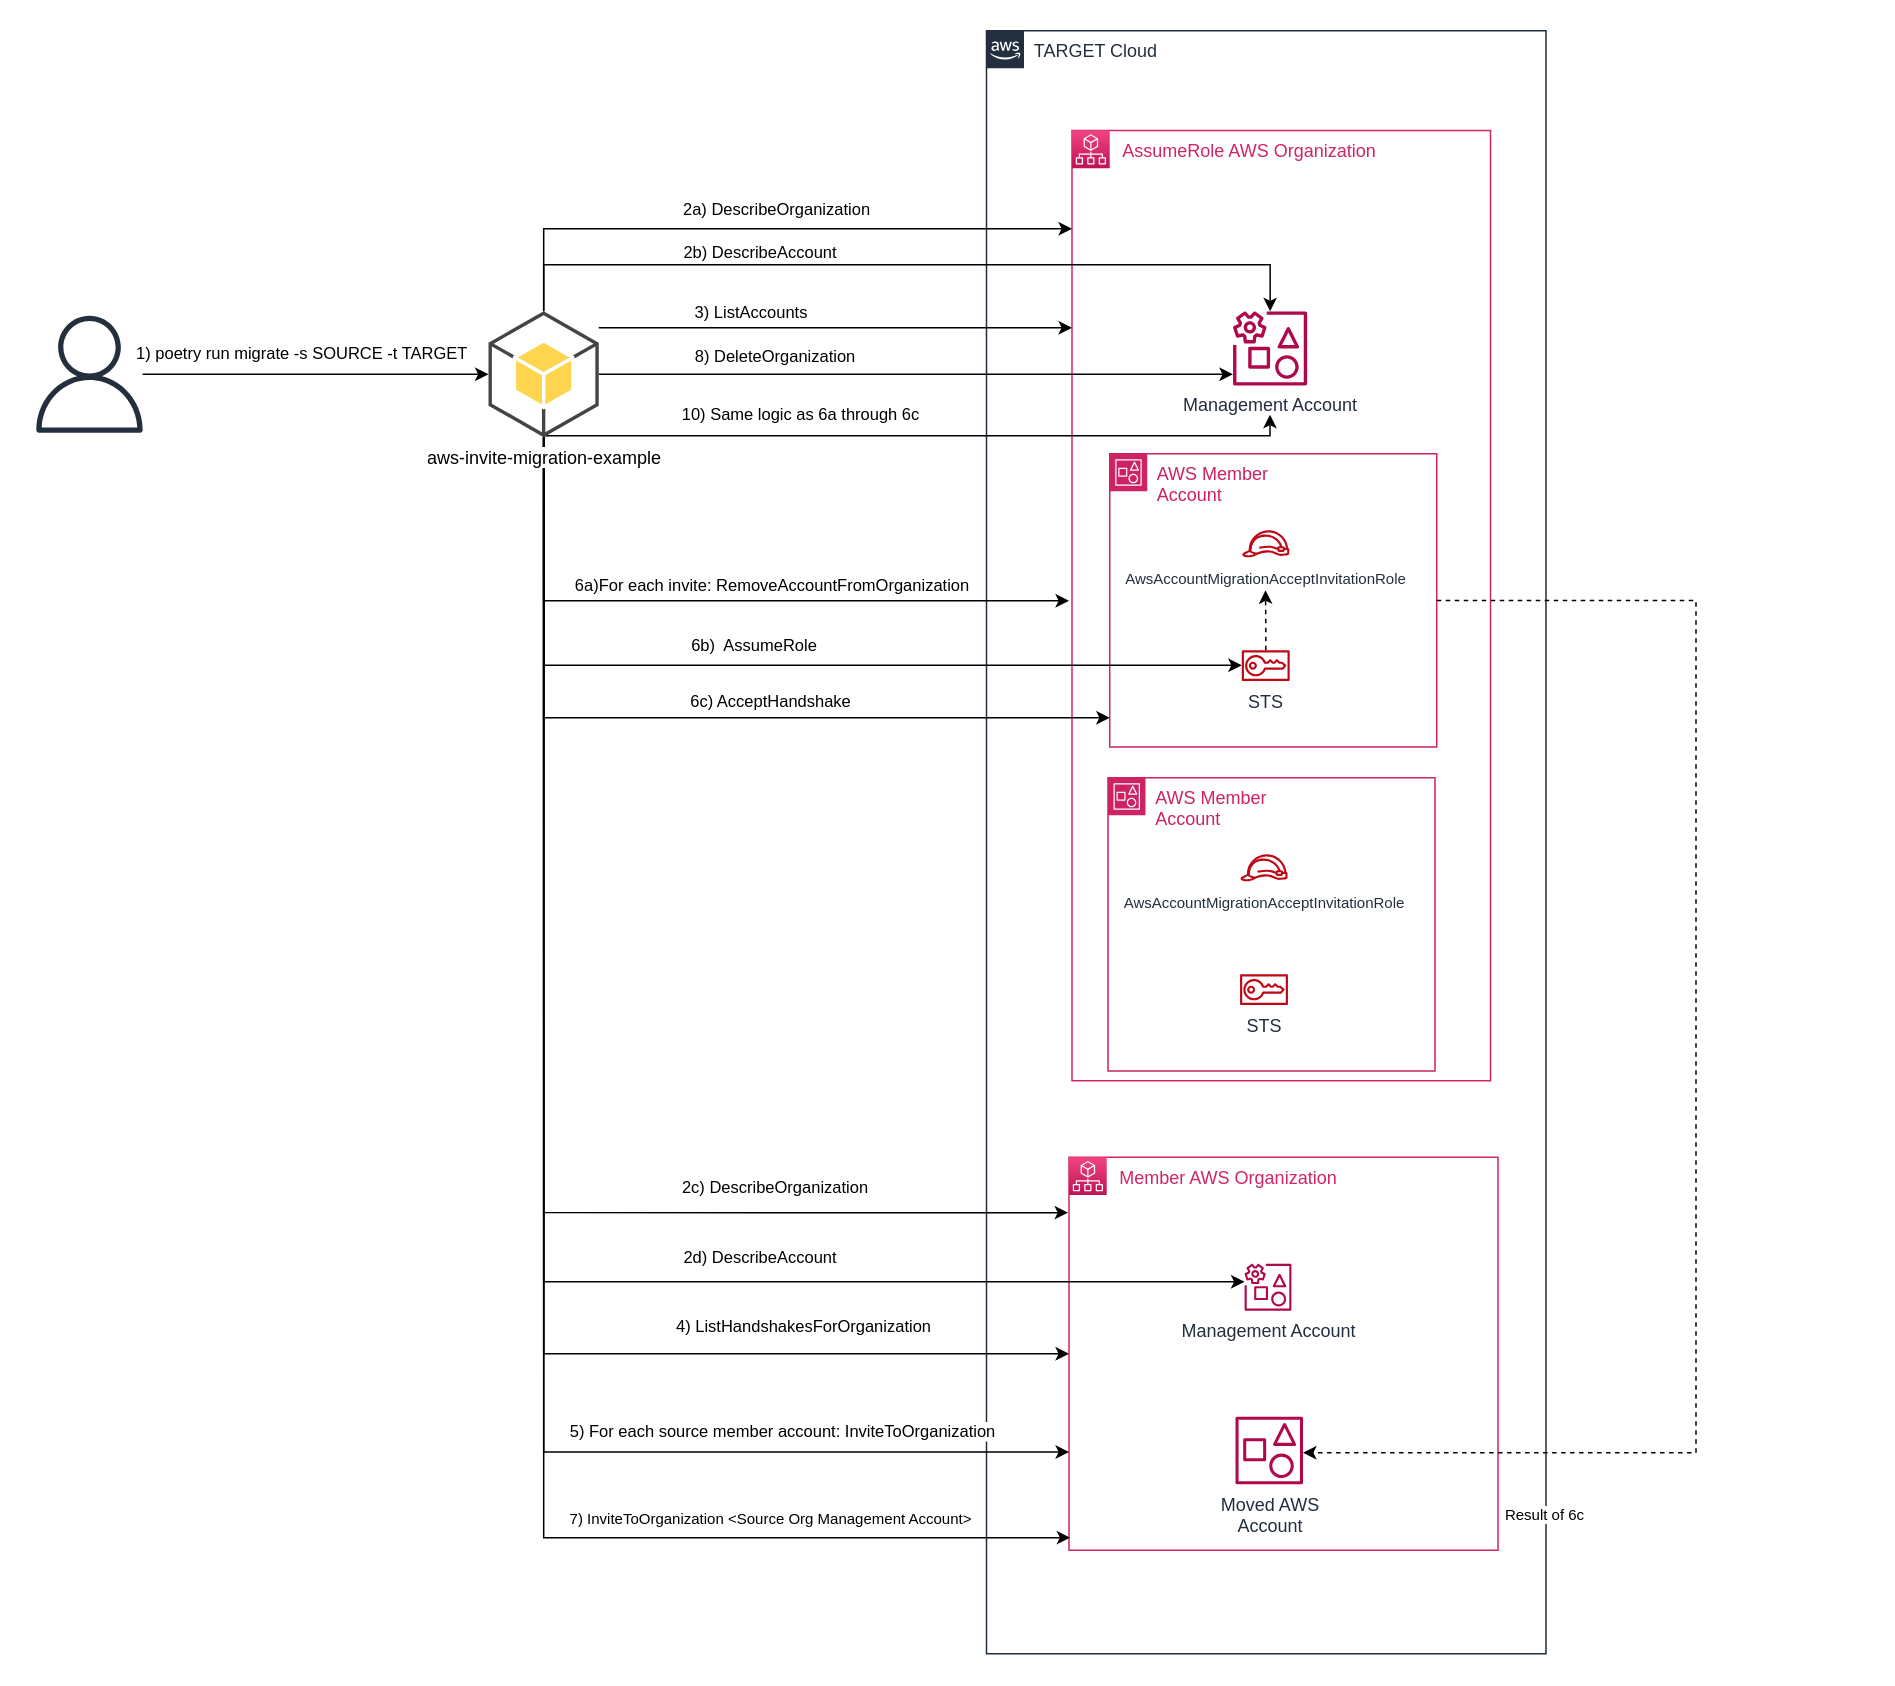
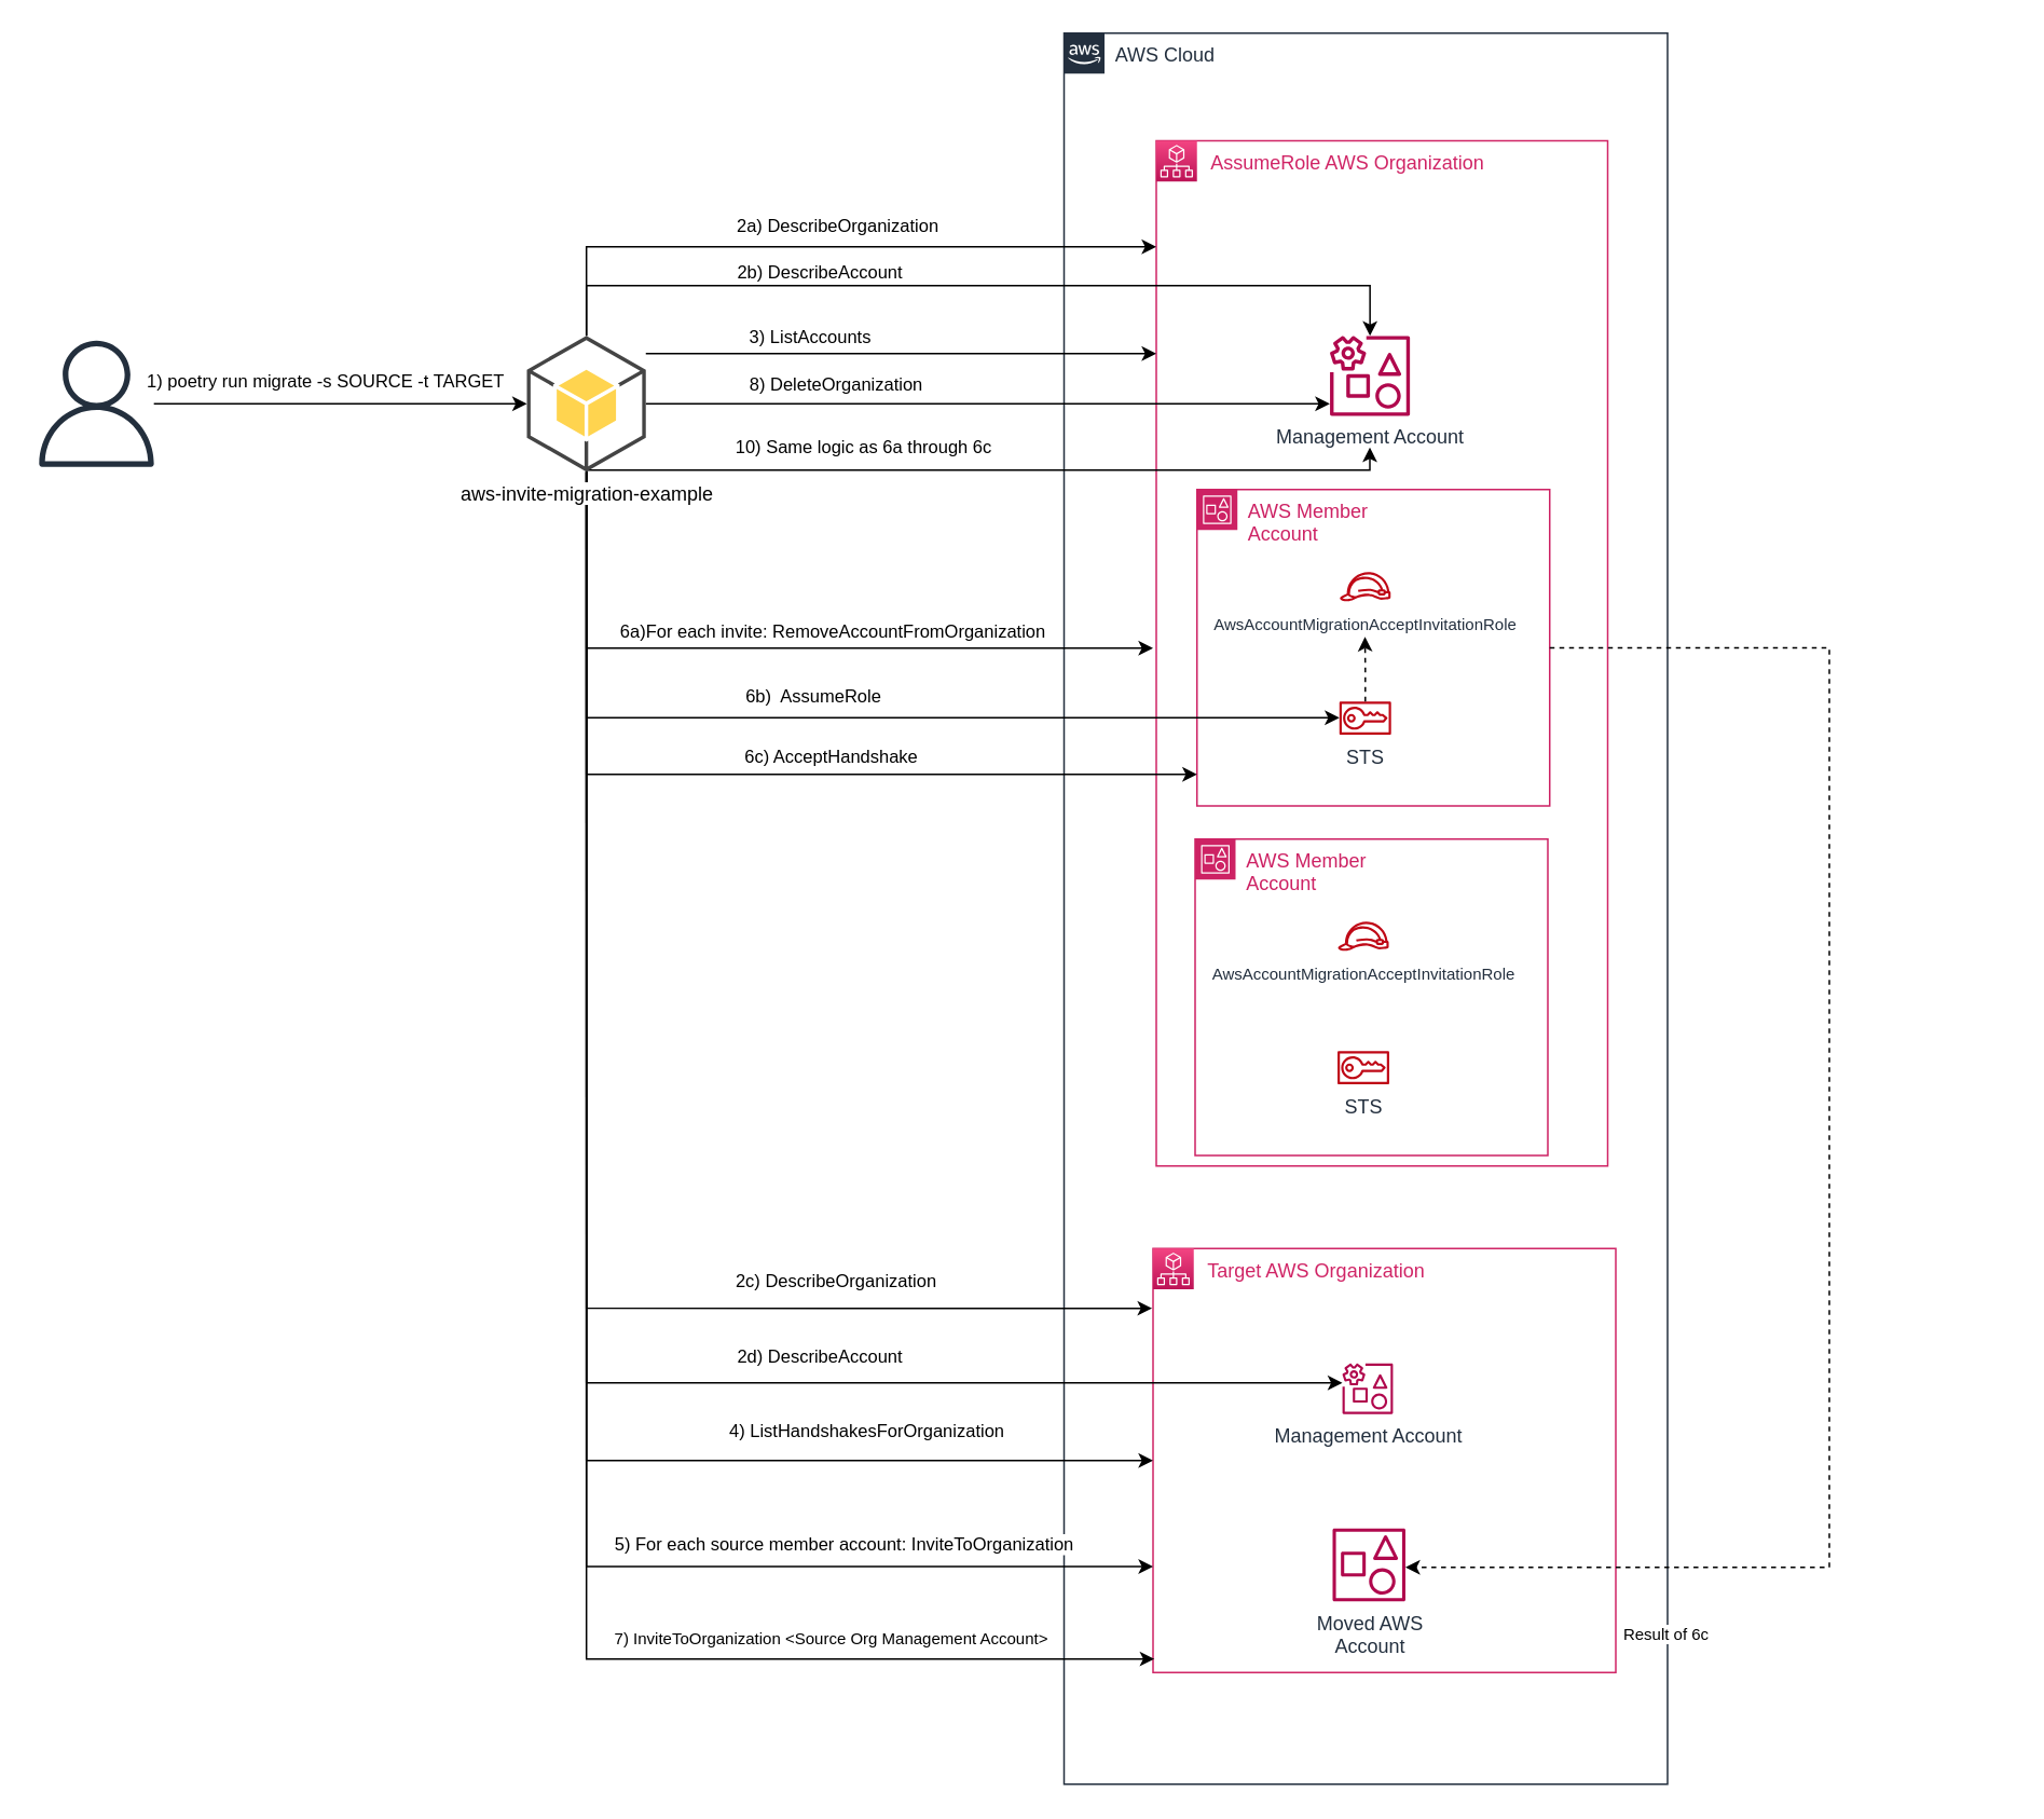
- <mxCell id="2" value="TARGET Cloud" style="points=[[0,0],[0.25,0],[0.5,0],[0.75,0],[1,0],[1,0.25],[1,0.5],[1,0.75],[1,1],[0.75,1],[0.5,1],[0.25,1],[0,1],[0,0.75],[0,0.5],[0,0.25]];outlineConnect=0;gradientColor=none;html=1;whiteSpace=wrap;fontSize=12;fontStyle=0;container=1;pointerEvents=0;collapsible=0;recursiveResize=0;shape=mxgraph.aws4.group;grIcon=mxgraph.aws4.group_aws_cloud_alt;strokeColor=#232F3E;fillColor=none;verticalAlign=top;align=left;spacingLeft=30;fontColor=#232F3E;dashed=0;" vertex="1" parent="1"><mxGeometry x="657" y="20" width="373" height="1082" as="geometry" /></mxCell>
+ <mxCell id="2" value="AWS Cloud" style="points=[[0,0],[0.25,0],[0.5,0],[0.75,0],[1,0],[1,0.25],[1,0.5],[1,0.75],[1,1],[0.75,1],[0.5,1],[0.25,1],[0,1],[0,0.75],[0,0.5],[0,0.25]];outlineConnect=0;gradientColor=none;html=1;whiteSpace=wrap;fontSize=12;fontStyle=0;container=1;pointerEvents=0;collapsible=0;recursiveResize=0;shape=mxgraph.aws4.group;grIcon=mxgraph.aws4.group_aws_cloud_alt;strokeColor=#232F3E;fillColor=none;verticalAlign=top;align=left;spacingLeft=30;fontColor=#232F3E;dashed=0;" vertex="1" parent="1"><mxGeometry x="657" y="20" width="373" height="1082" as="geometry" /></mxCell>
- <mxCell id="13" value="Member AWS Organization" style="fillColor=none;strokeColor=#D02566;verticalAlign=top;fontStyle=0;fontColor=#D02566;align=left;spacingLeft=32;recursiveResize=0;container=0;expand=1;imageAspect=0;" vertex="1" parent="12"><mxGeometry width="286" height="262" as="geometry" /></mxCell>
+ <mxCell id="13" value="Target AWS Organization" style="fillColor=none;strokeColor=#D02566;verticalAlign=top;fontStyle=0;fontColor=#D02566;align=left;spacingLeft=32;recursiveResize=0;container=0;expand=1;imageAspect=0;" vertex="1" parent="12"><mxGeometry width="286" height="262" as="geometry" /></mxCell>
